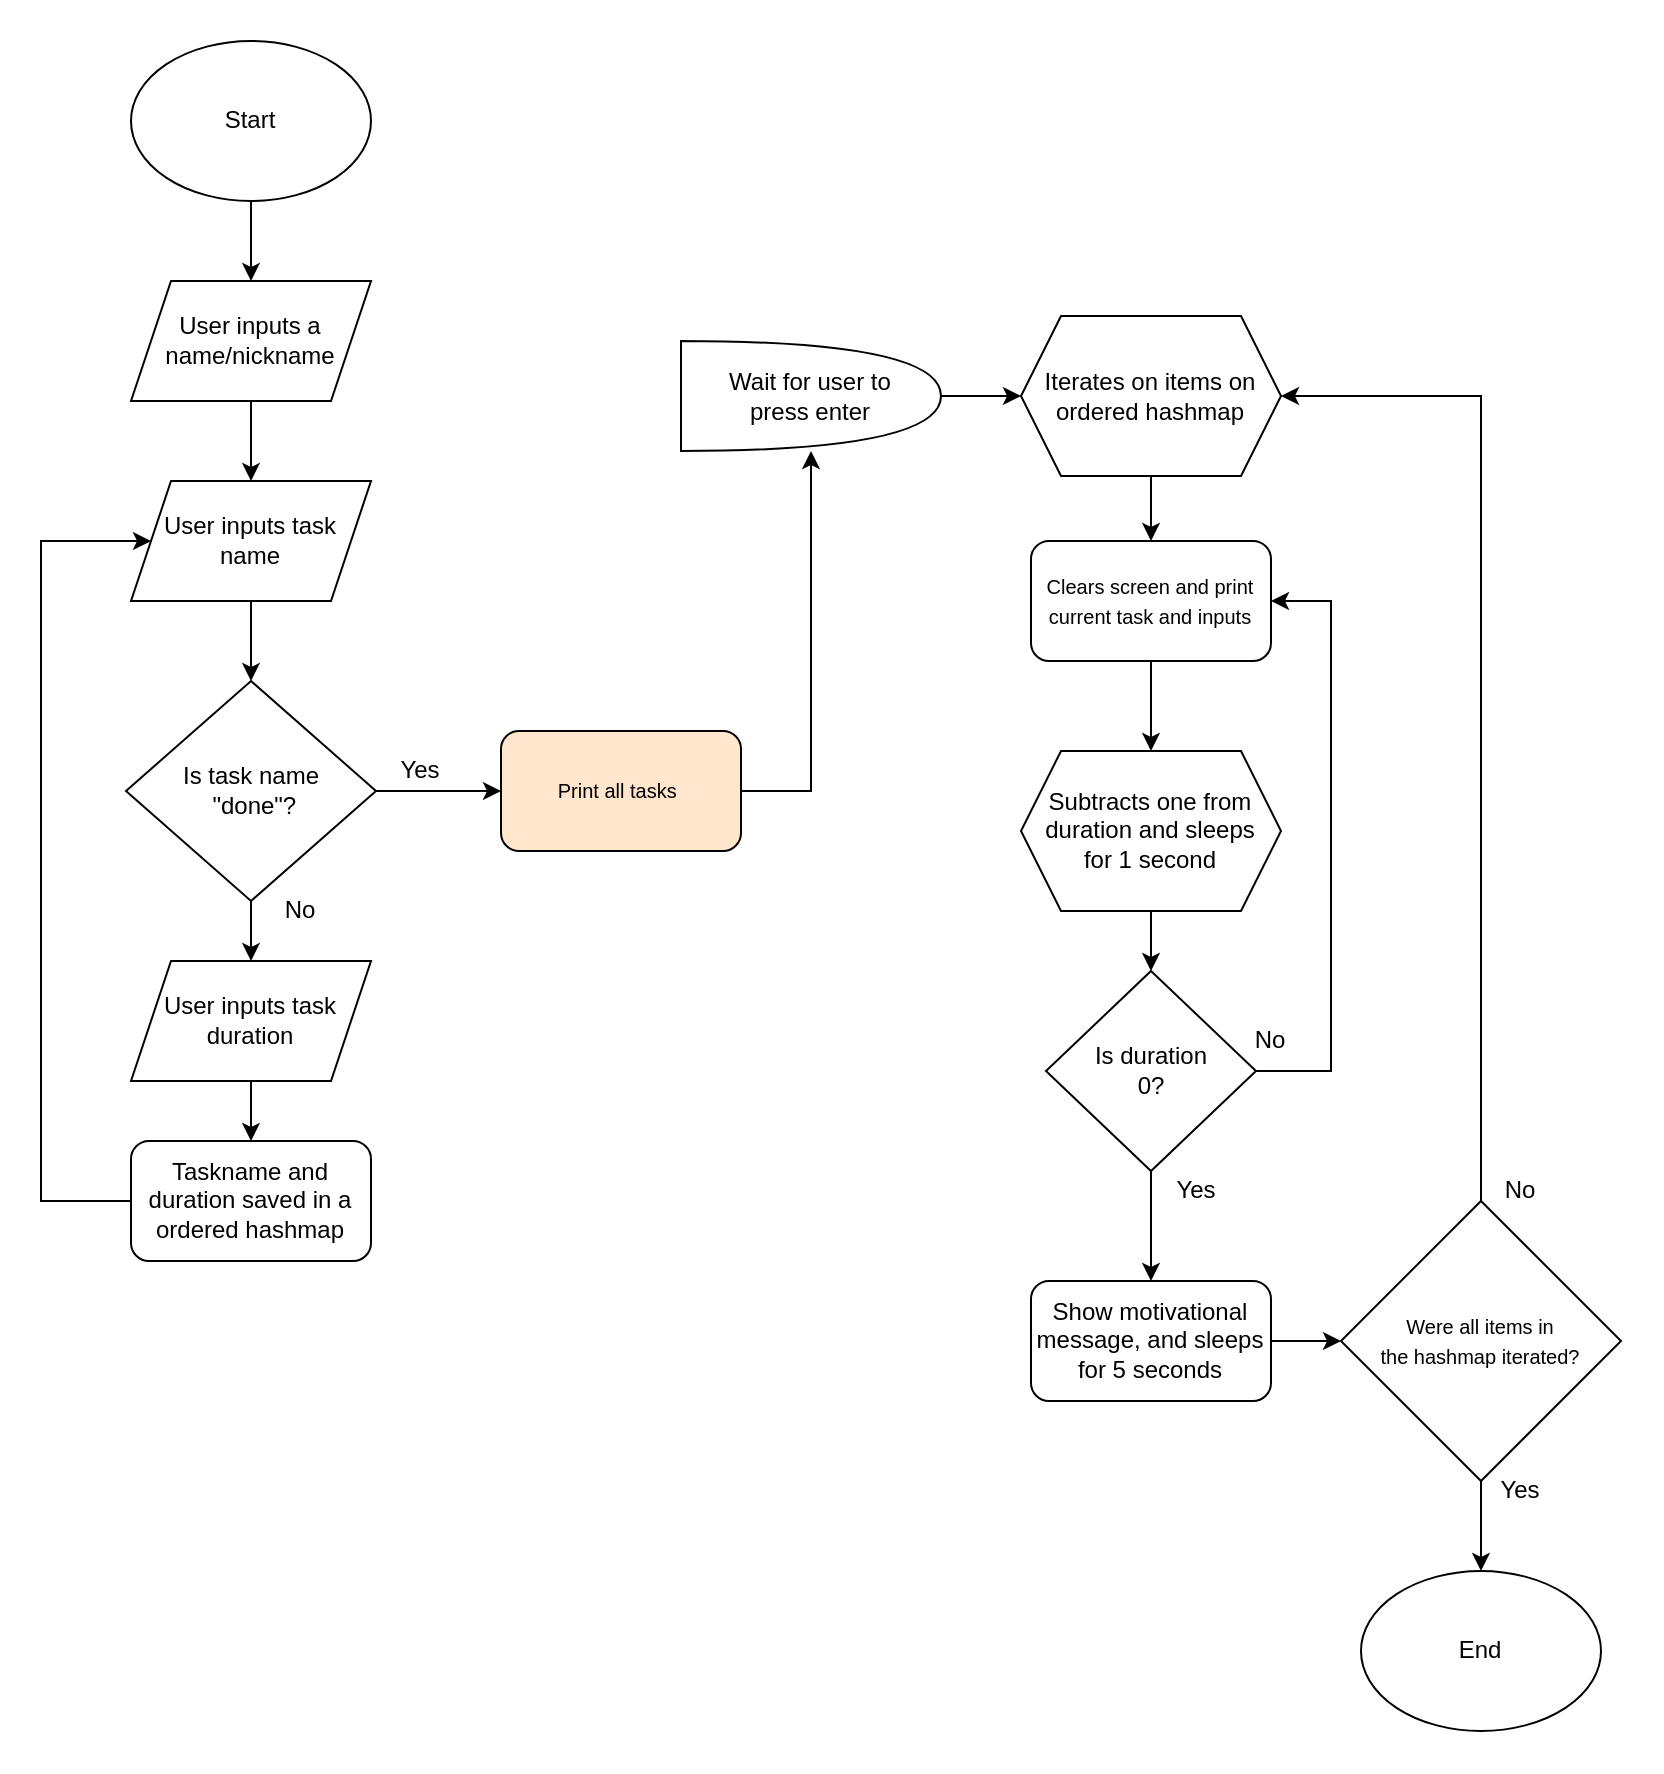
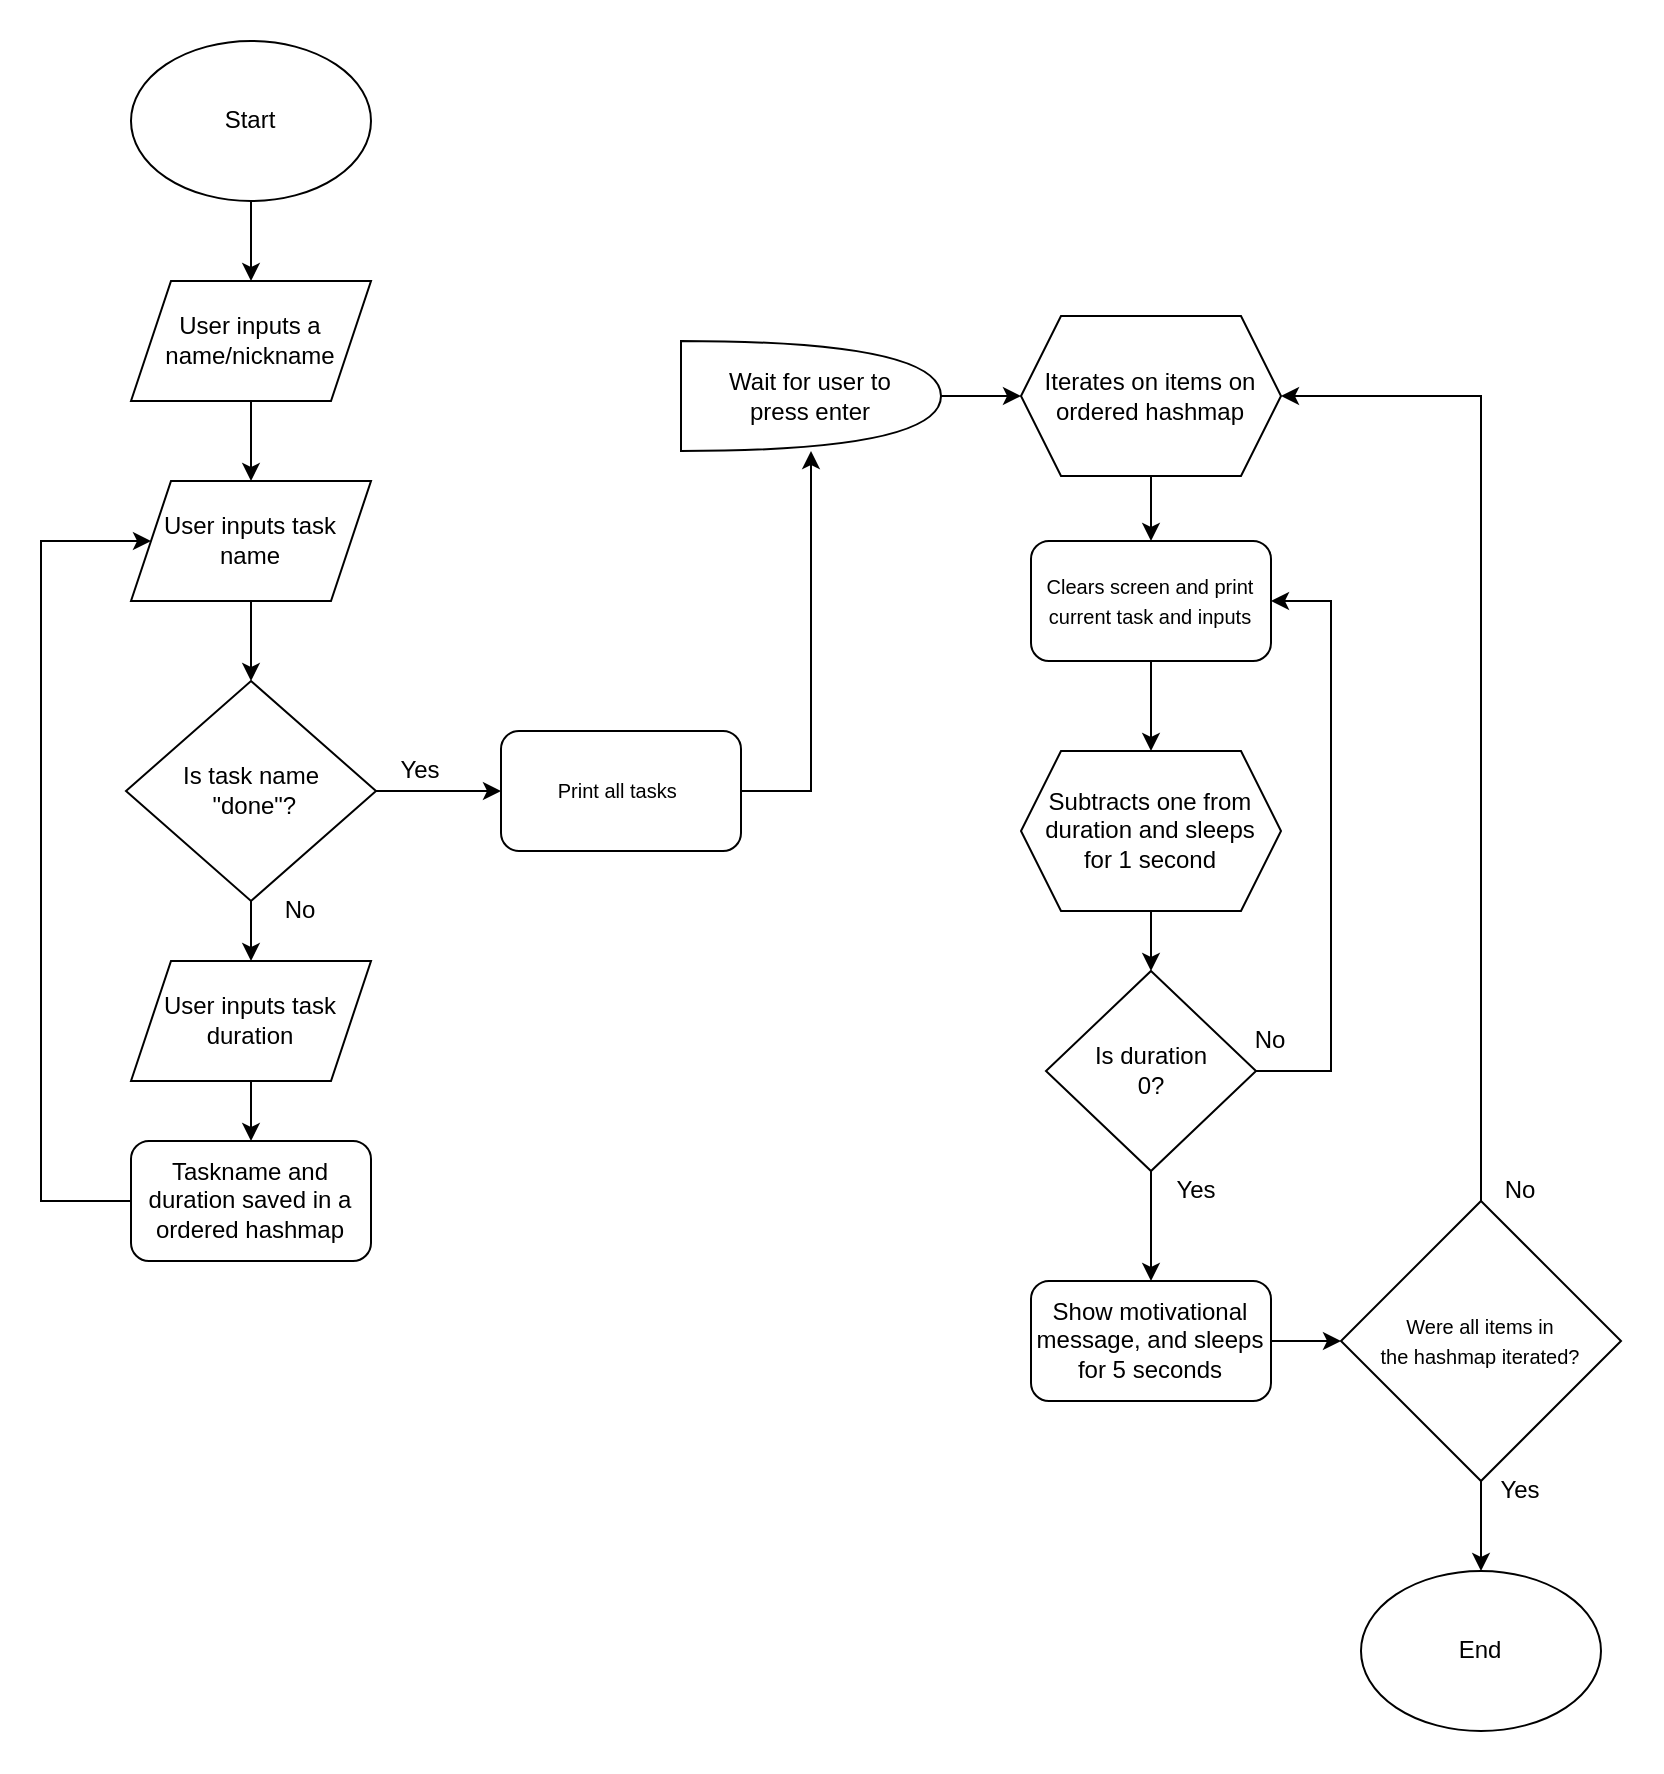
- <mxCell id="17" value="&lt;font style=&quot;font-size: 10px;&quot;&gt;Print all tasks&amp;nbsp;&lt;/font&gt;" style="rounded=1;whiteSpace=wrap;html=1;fillColor=#ffe6cc;" vertex="1" parent="1"><mxGeometry x="250" y="365" width="120" height="60" as="geometry" /></mxCell>
+ <mxCell id="17" value="&lt;font style=&quot;font-size: 10px;&quot;&gt;Print all tasks&amp;nbsp;&lt;/font&gt;" style="rounded=1;whiteSpace=wrap;html=1;" vertex="1" parent="1"><mxGeometry x="250" y="365" width="120" height="60" as="geometry" /></mxCell>
